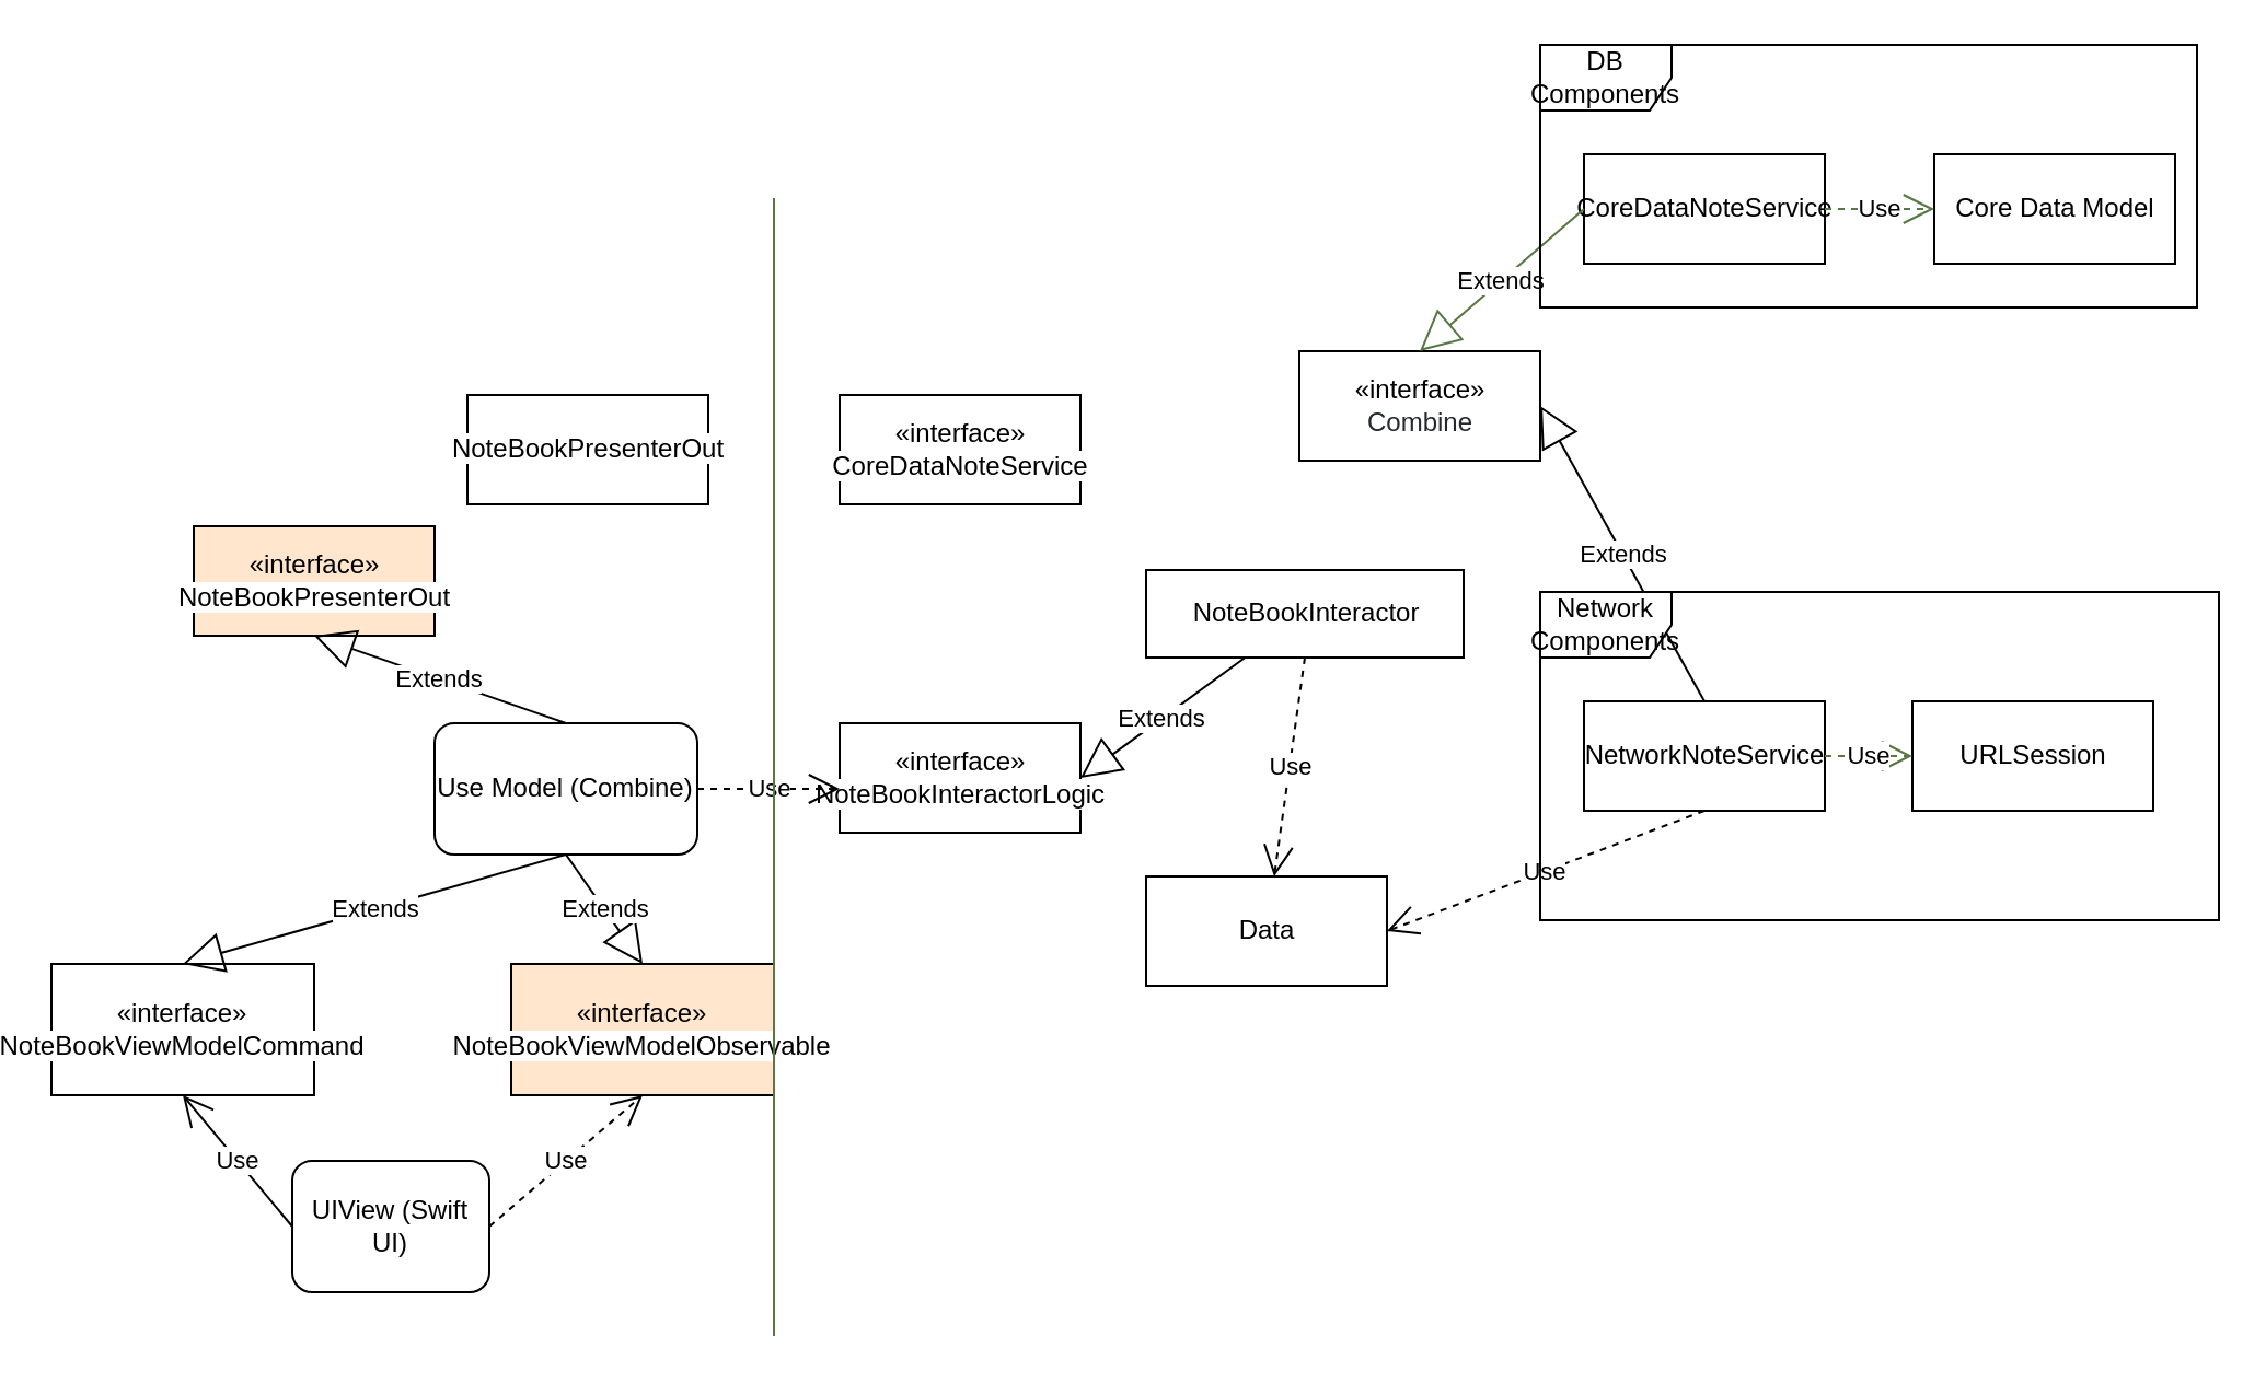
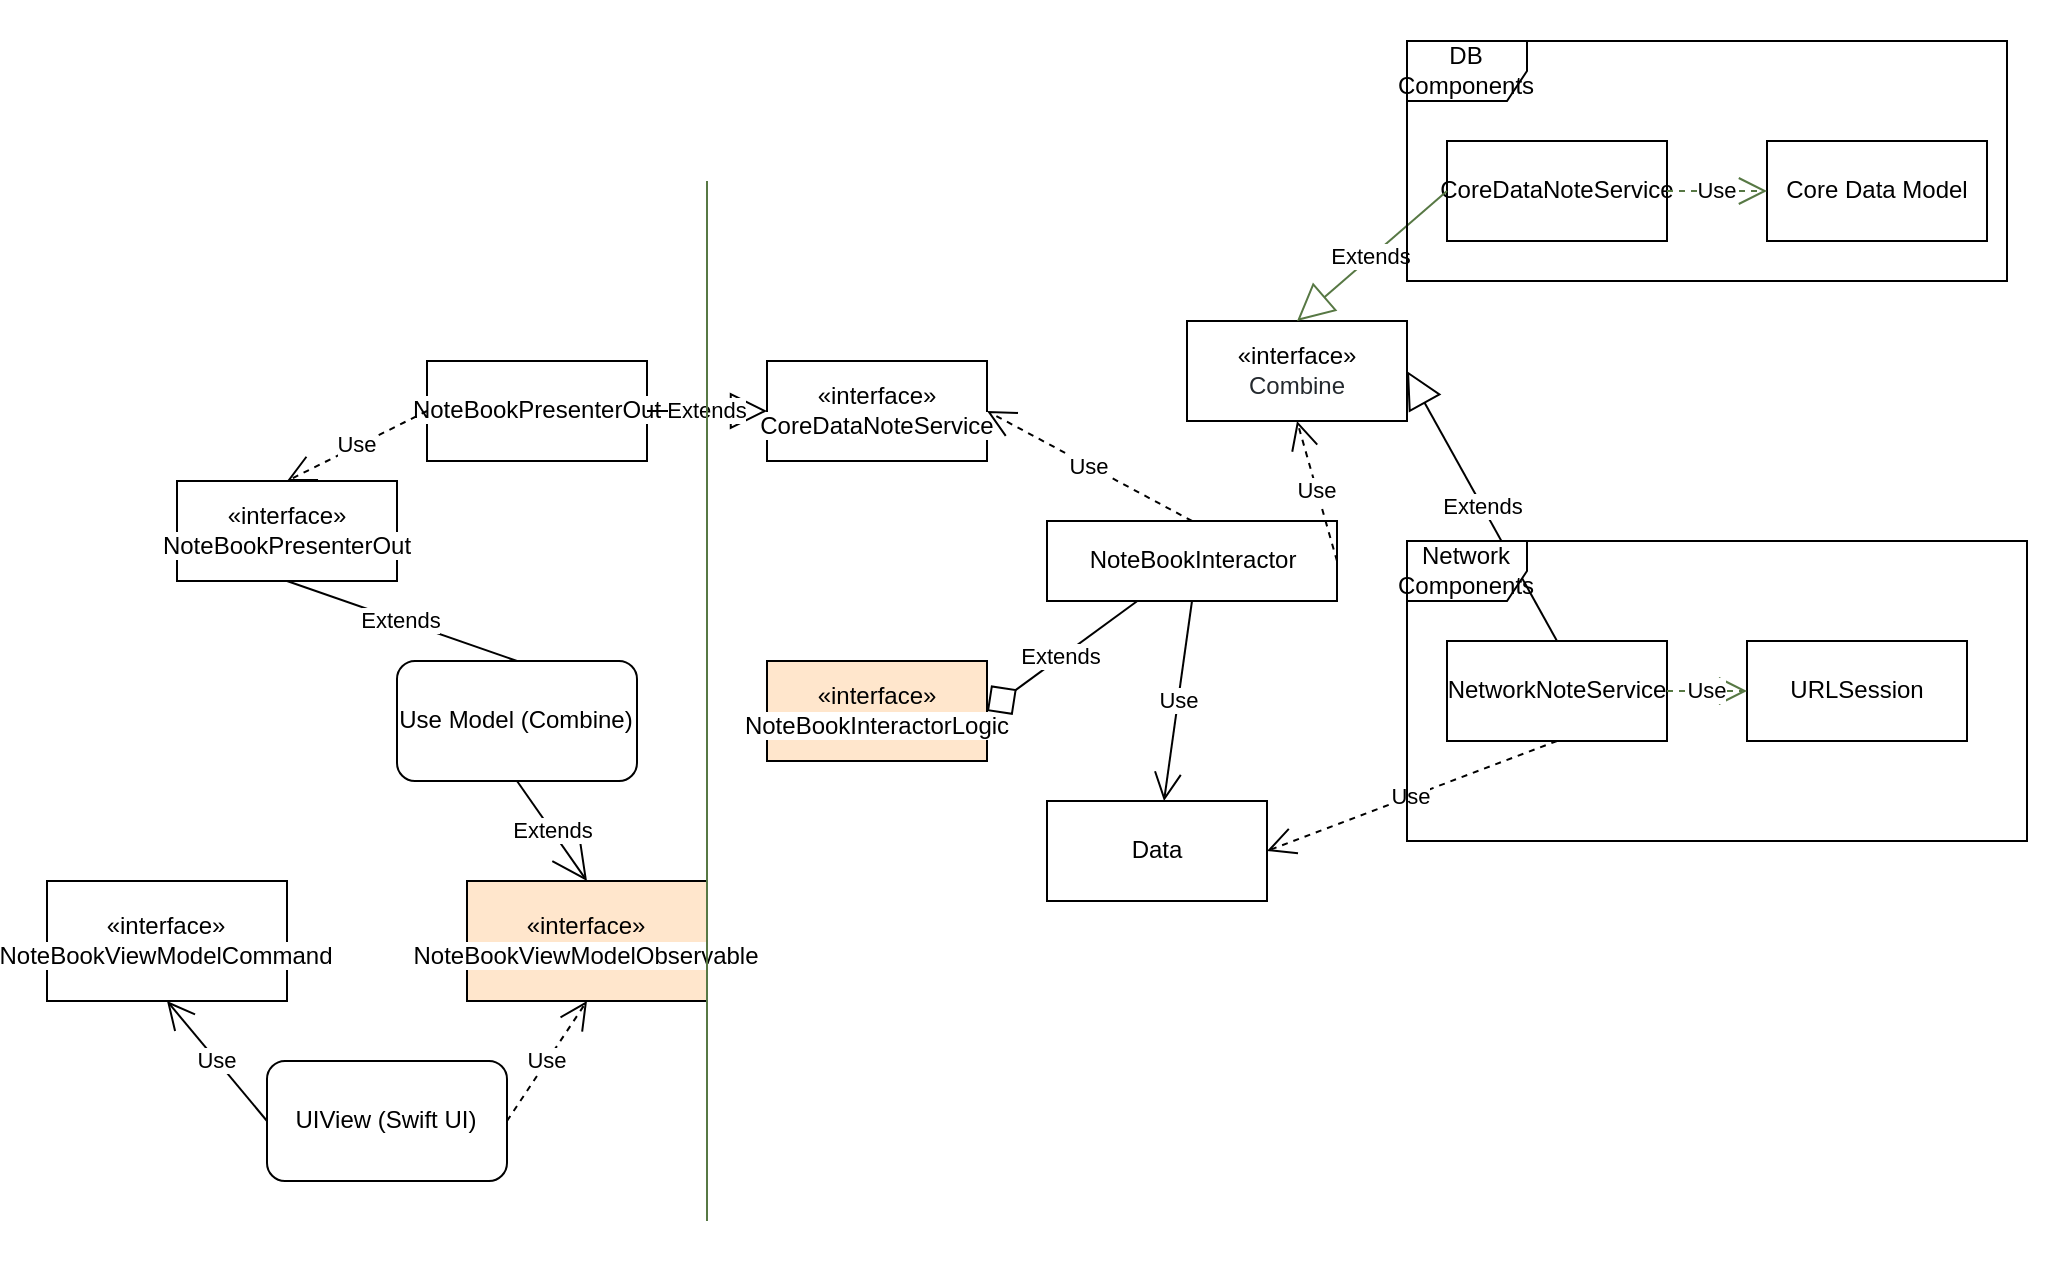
+ <mxCell id="13" value="Extends" style="endArrow=block;endSize=16;endFill=0;html=1;entryX=0;entryY=0.5;entryDx=0;entryDy=0;exitX=1;exitY=0.5;exitDx=0;exitDy=0;" edge="1" parent="1" source="12" target="11"><mxGeometry width="160" relative="1" as="geometry"><mxPoint x="270" y="150" as="sourcePoint" /><mxPoint x="430" y="150" as="targetPoint" /></mxGeometry></mxCell>
+ <mxCell id="14" value="Use" style="endArrow=open;endSize=12;dashed=1;html=1;entryX=0.5;entryY=0;entryDx=0;entryDy=0;exitX=0;exitY=0.5;exitDx=0;exitDy=0;" edge="1" parent="1" source="12" target="10"><mxGeometry width="160" relative="1" as="geometry"><mxPoint x="-10" y="110" as="sourcePoint" /><mxPoint x="150" y="110" as="targetPoint" /></mxGeometry></mxCell>
+ <mxCell id="22" value="Use" style="endArrow=open;endSize=12;dashed=1;html=1;entryX=0.5;entryY=1;entryDx=0;entryDy=0;exitX=1;exitY=0.5;exitDx=0;exitDy=0;" edge="1" parent="1" source="16" target="21"><mxGeometry width="160" relative="1" as="geometry"><mxPoint x="630" y="390" as="sourcePoint" /><mxPoint x="790" y="390" as="targetPoint" /></mxGeometry></mxCell>
+ <mxCell id="20" value="Use" style="endArrow=open;endSize=12;dashed=1;html=1;entryX=1;entryY=0.5;entryDx=0;entryDy=0;exitX=0.5;exitY=0;exitDx=0;exitDy=0;" edge="1" parent="1" source="16" target="11"><mxGeometry width="160" relative="1" as="geometry"><mxPoint x="360" y="310" as="sourcePoint" /><mxPoint x="520" y="310" as="targetPoint" /></mxGeometry></mxCell>
- <mxCell id="10" value="«interface»&lt;br&gt;&lt;span style=&quot;font-family: , &amp;#34;consolas&amp;#34; , &amp;#34;liberation mono&amp;#34; , &amp;#34;menlo&amp;#34; , monospace ; background-color: rgb(255 , 255 , 255)&quot;&gt;NoteBookPresenterOut&lt;/span&gt;" style="html=1;fillColor=#ffe6cc;" vertex="1" parent="1"><mxGeometry x="85" y="240" width="110" height="50" as="geometry" /></mxCell>
+ <mxCell id="10" value="«interface»&lt;br&gt;&lt;span style=&quot;font-family: , &amp;#34;consolas&amp;#34; , &amp;#34;liberation mono&amp;#34; , &amp;#34;menlo&amp;#34; , monospace ; background-color: rgb(255 , 255 , 255)&quot;&gt;NoteBookPresenterOut&lt;/span&gt;" style="html=1;" vertex="1" parent="1"><mxGeometry x="85" y="240" width="110" height="50" as="geometry" /></mxCell>
- <mxCell id="15" value="Extends" style="endArrow=block;endSize=16;endFill=0;html=1;entryX=0.5;entryY=1;entryDx=0;entryDy=0;exitX=0.5;exitY=0;exitDx=0;exitDy=0;" edge="1" parent="1" source="2" target="10"><mxGeometry width="160" relative="1" as="geometry"><mxPoint x="-90" y="420" as="sourcePoint" /><mxPoint x="70" y="420" as="targetPoint" /></mxGeometry></mxCell>
+ <mxCell id="15" value="Extends" style="endArrow=none;endSize=16;endFill=0;html=1;entryX=0.5;entryY=1;entryDx=0;entryDy=0;exitX=0.5;exitY=0;exitDx=0;exitDy=0;" edge="1" parent="1" source="2" target="10"><mxGeometry width="160" relative="1" as="geometry"><mxPoint x="-90" y="420" as="sourcePoint" /><mxPoint x="70" y="420" as="targetPoint" /></mxGeometry></mxCell>
- <mxCell id="26" value="Use" style="endArrow=open;endSize=12;dashed=1;html=1;exitX=0.5;exitY=1;exitDx=0;exitDy=0;" edge="1" parent="1" source="16" target="25"><mxGeometry width="160" relative="1" as="geometry"><mxPoint x="600" y="530" as="sourcePoint" /><mxPoint x="760" y="530" as="targetPoint" /></mxGeometry></mxCell>
+ <mxCell id="26" value="Use" style="endArrow=open;endSize=12;dashed=0;html=1;exitX=0.5;exitY=1;exitDx=0;exitDy=0;" edge="1" parent="1" source="16" target="25"><mxGeometry width="160" relative="1" as="geometry"><mxPoint x="600" y="530" as="sourcePoint" /><mxPoint x="760" y="530" as="targetPoint" /></mxGeometry></mxCell>
- <mxCell id="18" value="Extends" style="endArrow=block;endSize=16;endFill=0;html=1;entryX=1;entryY=0.5;entryDx=0;entryDy=0;" edge="1" parent="1" source="16" target="17"><mxGeometry width="160" relative="1" as="geometry"><mxPoint x="445" y="170" as="sourcePoint" /><mxPoint x="445" y="170" as="targetPoint" /></mxGeometry></mxCell>
+ <mxCell id="18" value="Extends" style="endArrow=diamond;endSize=16;endFill=0;html=1;entryX=1;entryY=0.5;entryDx=0;entryDy=0;" edge="1" parent="1" source="16" target="17"><mxGeometry width="160" relative="1" as="geometry"><mxPoint x="445" y="170" as="sourcePoint" /><mxPoint x="445" y="170" as="targetPoint" /></mxGeometry></mxCell>
- <mxCell id="17" value="«interface»&lt;br&gt;&lt;span style=&quot;background-color: rgb(255 , 255 , 255)&quot;&gt;NoteBookInteractorLogic&lt;/span&gt;" style="html=1;" vertex="1" parent="1"><mxGeometry x="380" y="330" width="110" height="50" as="geometry" /></mxCell>
+ <mxCell id="17" value="«interface»&lt;br&gt;&lt;span style=&quot;background-color: rgb(255 , 255 , 255)&quot;&gt;NoteBookInteractorLogic&lt;/span&gt;" style="html=1;fillColor=#ffe6cc;" vertex="1" parent="1"><mxGeometry x="380" y="330" width="110" height="50" as="geometry" /></mxCell>
- <mxCell id="19" value="Use" style="endArrow=open;endSize=12;dashed=1;html=1;entryX=0;entryY=0.6;entryDx=0;entryDy=0;exitX=1;exitY=0.5;exitDx=0;exitDy=0;entryPerimeter=0;" edge="1" parent="1" source="2" target="17"><mxGeometry width="160" relative="1" as="geometry"><mxPoint x="315" y="360" as="sourcePoint" /><mxPoint x="475" y="360" as="targetPoint" /></mxGeometry></mxCell>
- <mxCell id="9" value="Extends" style="endArrow=block;endSize=16;endFill=0;html=1;exitX=0.5;exitY=1;exitDx=0;exitDy=0;entryX=0.5;entryY=0;entryDx=0;entryDy=0;" edge="1" parent="1" source="2" target="5"><mxGeometry width="160" relative="1" as="geometry"><mxPoint x="205" y="450" as="sourcePoint" /><mxPoint x="365" y="450" as="targetPoint" /></mxGeometry></mxCell>
- <mxCell id="8" value="Extends" style="endArrow=block;endSize=16;endFill=0;html=1;exitX=0.5;exitY=1;exitDx=0;exitDy=0;entryX=0.5;entryY=0;entryDx=0;entryDy=0;" edge="1" parent="1" source="2" target="4"><mxGeometry width="160" relative="1" as="geometry"><mxPoint x="205" y="450" as="sourcePoint" /><mxPoint x="365" y="450" as="targetPoint" /></mxGeometry></mxCell>
+ <mxCell id="8" value="Extends" style="endArrow=open;endSize=16;endFill=0;html=1;exitX=0.5;exitY=1;exitDx=0;exitDy=0;entryX=0.5;entryY=0;entryDx=0;entryDy=0;" edge="1" parent="1" source="2" target="4"><mxGeometry width="160" relative="1" as="geometry"><mxPoint x="205" y="450" as="sourcePoint" /><mxPoint x="365" y="450" as="targetPoint" /></mxGeometry></mxCell>
- <mxCell id="3" value="UIView (Swift UI)" style="rounded=1;whiteSpace=wrap;html=1;" vertex="1" parent="1"><mxGeometry x="130" y="530" width="90" height="60" as="geometry" /></mxCell>
+ <mxCell id="3" value="UIView (Swift UI)" style="rounded=1;whiteSpace=wrap;html=1;" vertex="1" parent="1"><mxGeometry x="130" y="530" width="120" height="60" as="geometry" /></mxCell>
